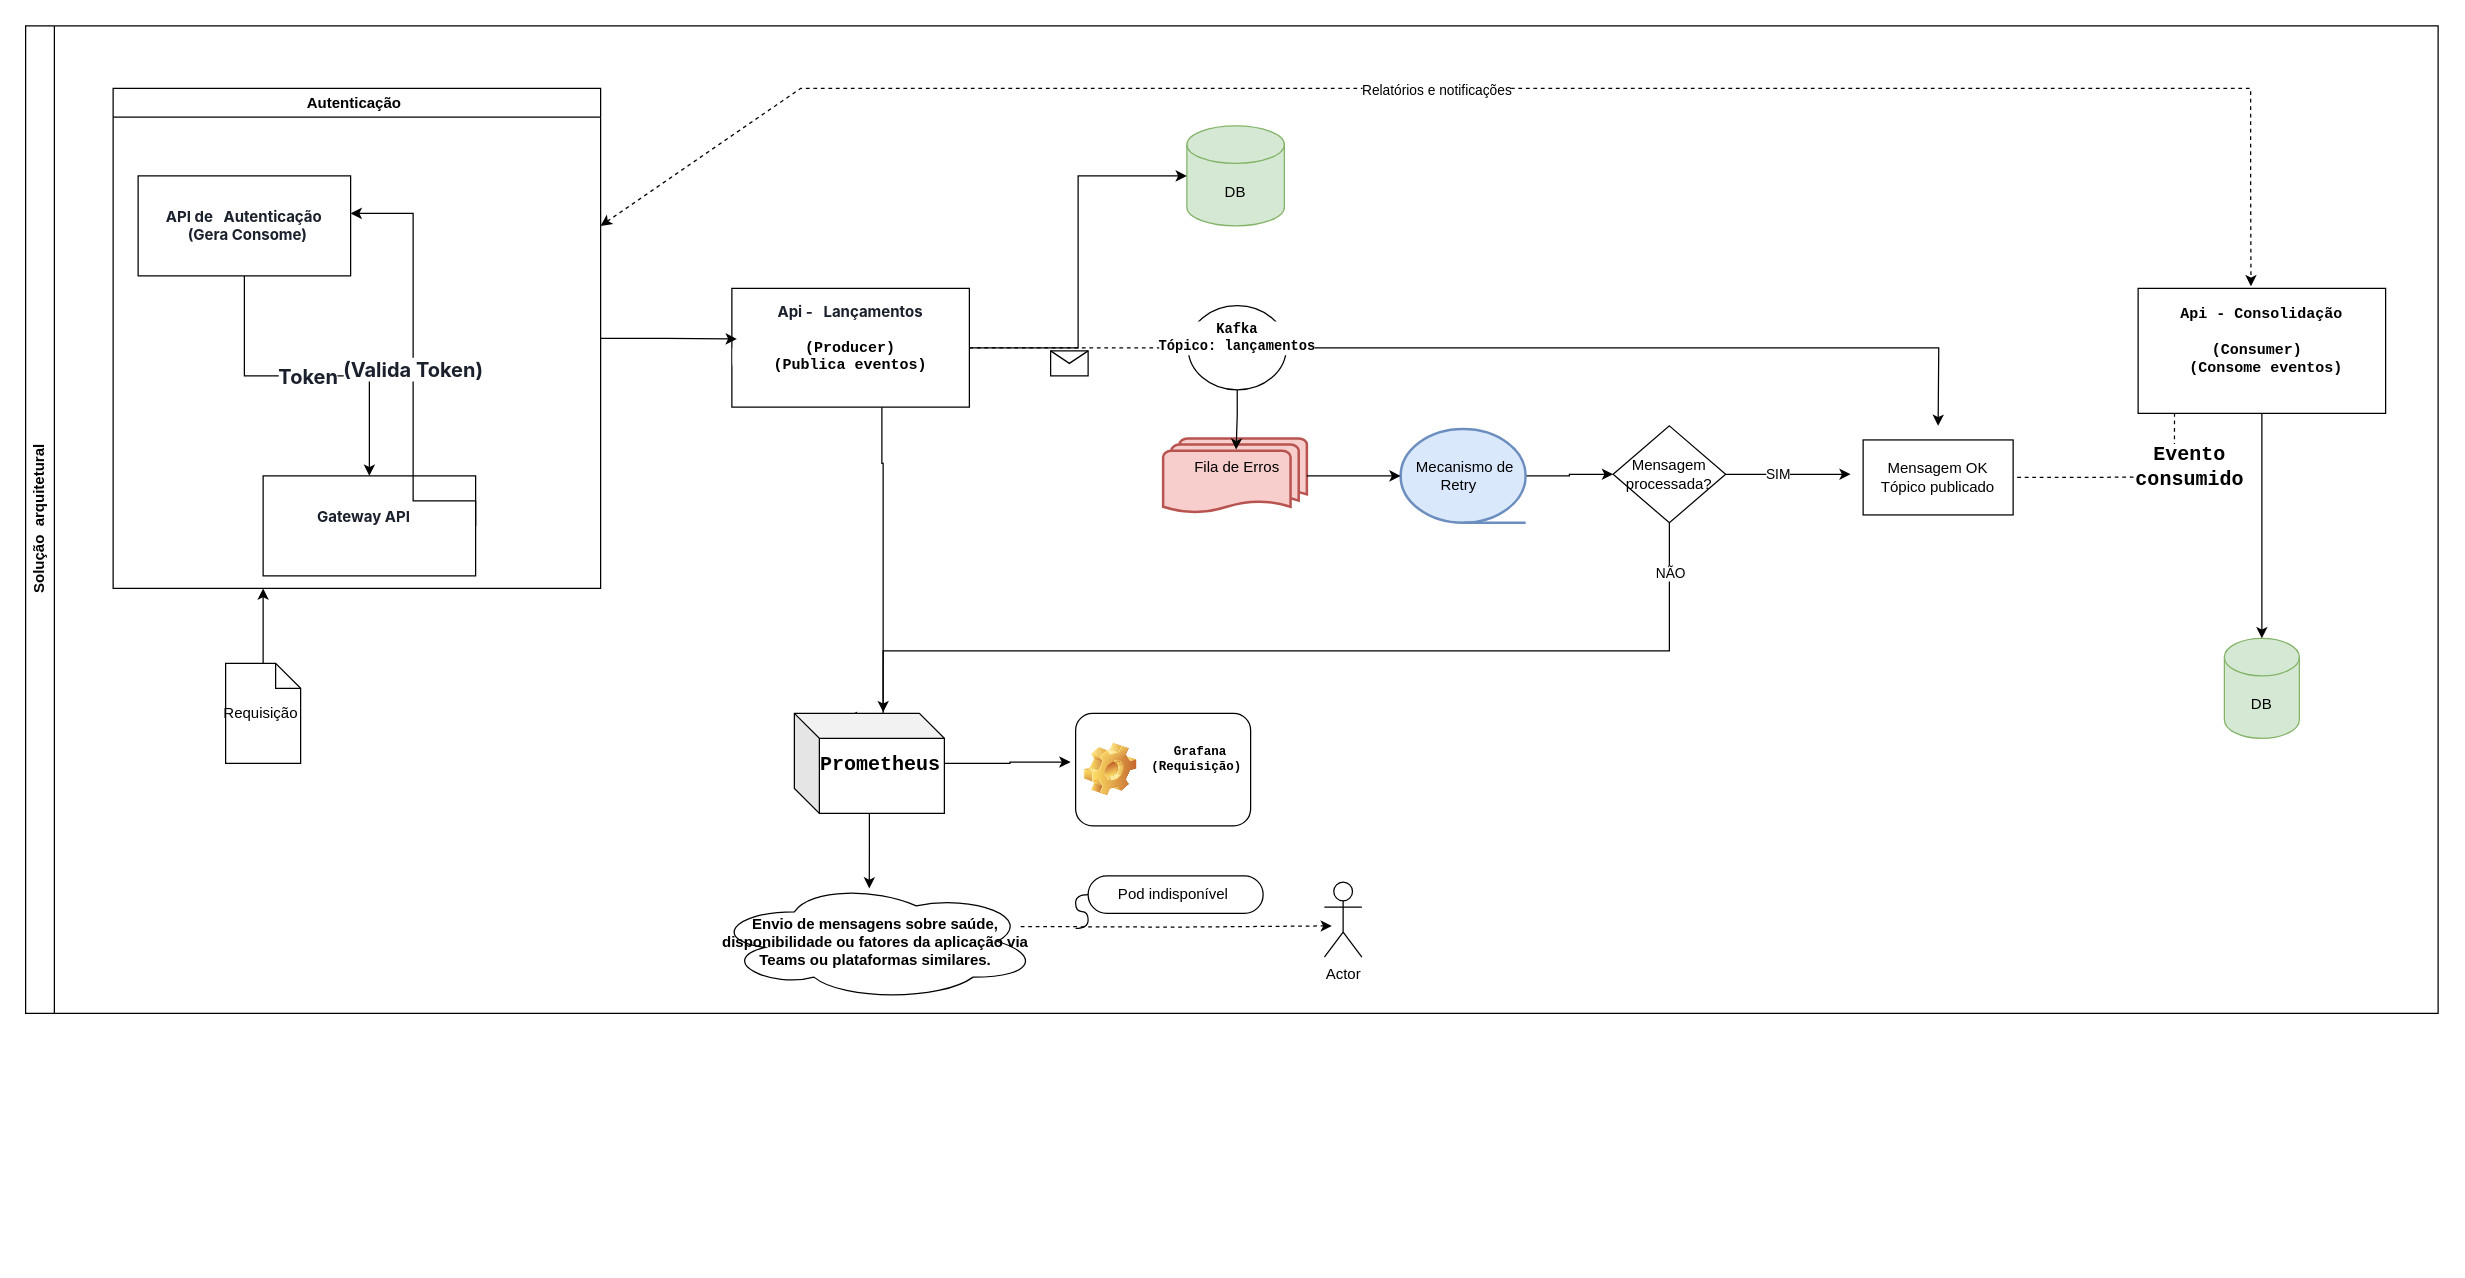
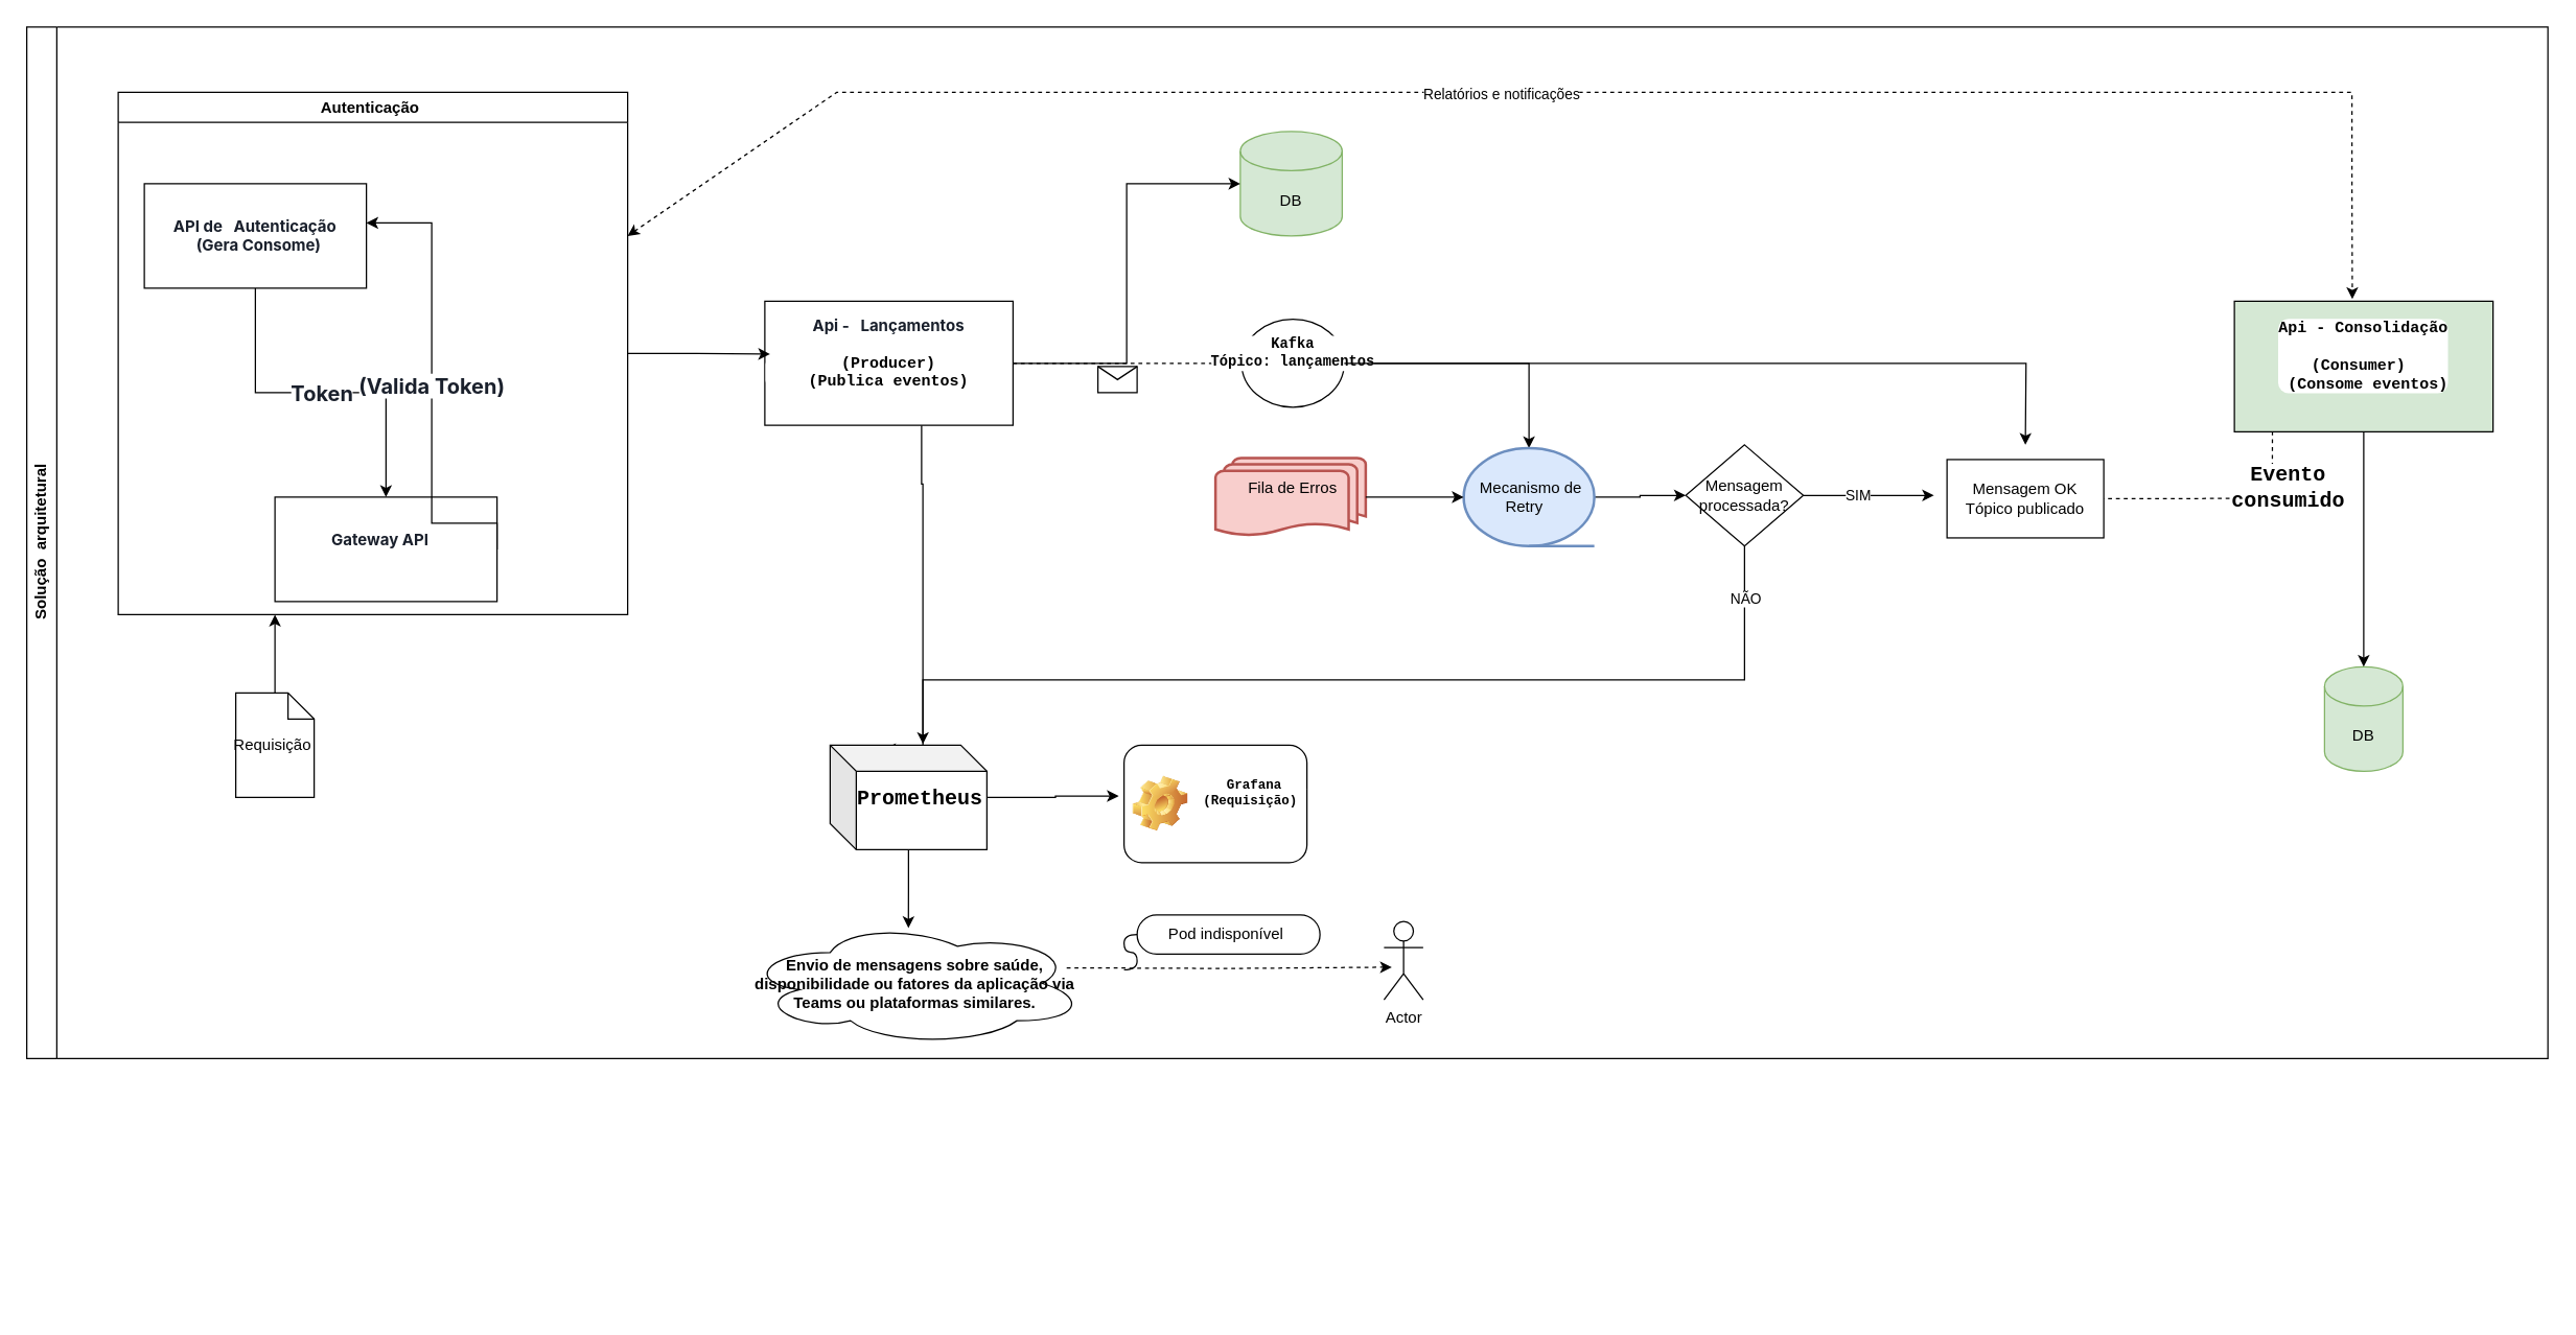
- <mxCell id="28" value="&lt;div style=&quot;font-size: 12px;&quot;&gt;&lt;pre class=&quot;m-0 mb-4 rounded-lg relative&quot; style=&quot;--tw-border-spacing-x: 0; --tw-border-spacing-y: 0; --tw-translate-x: 0; --tw-translate-y: 0; --tw-rotate: 0; --tw-skew-x: 0; --tw-skew-y: 0; --tw-scale-x: 1; --tw-scale-y: 1; --tw-pan-x: ; --tw-pan-y: ; --tw-pinch-zoom: ; --tw-scroll-snap-strictness: proximity; --tw-gradient-from-position: ; --tw-gradient-via-position: ; --tw-gradient-to-position: ; --tw-ordinal: ; --tw-slashed-zero: ; --tw-numeric-figure: ; --tw-numeric-spacing: ; --tw-numeric-fraction: ; --tw-ring-inset: ; --tw-ring-offset-width: 0px; --tw-ring-offset-color: #fff; --tw-ring-color: rgb(59 130 246 / .5); --tw-ring-offset-shadow: 0 0 #0000; --tw-ring-shadow: 0 0 #0000; --tw-shadow: 0 0 #0000; --tw-shadow-colored: 0 0 #0000; --tw-blur: ; --tw-brightness: ; --tw-contrast: ; --tw-grayscale: ; --tw-hue-rotate: ; --tw-invert: ; --tw-saturate: ; --tw-sepia: ; --tw-drop-shadow: ; --tw-backdrop-blur: ; --tw-backdrop-brightness: ; --tw-backdrop-contrast: ; --tw-backdrop-grayscale: ; --tw-backdrop-hue-rotate: ; --tw-backdrop-invert: ; --tw-backdrop-opacity: ; --tw-backdrop-saturate: ; --tw-backdrop-sepia: ; --tw-contain-size: ; --tw-contain-layout: ; --tw-contain-paint: ; --tw-contain-style: ; box-sizing: border-box; border-width: 0px; border-style: solid; border-color: var(--chakra-colors-chakra-border-color); overflow-wrap: break-word; font-family: ui-monospace, SFMono-Regular, Menlo, Monaco, Consolas, &amp;quot;Liberation Mono&amp;quot;, &amp;quot;Courier New&amp;quot;, monospace; font-size: 12px; margin-top: 0px; margin-bottom: 1rem; border-radius: 0.5rem; position: relative; background-color: rgb(255, 255, 255);&quot;&gt;&lt;div style=&quot;font-size: 12px;&quot;&gt;&lt;span style=&quot;font-size: 12px; white-space: normal;&quot;&gt;Api - Consolidação&lt;/span&gt;&lt;/div&gt;&lt;code class=&quot;whitespace-pre-wrap&quot; style=&quot;--tw-border-spacing-x: 0; --tw-border-spacing-y: 0; --tw-translate-x: 0; --tw-translate-y: 0; --tw-rotate: 0; --tw-skew-x: 0; --tw-skew-y: 0; --tw-scale-x: 1; --tw-scale-y: 1; --tw-pan-x: ; --tw-pan-y: ; --tw-pinch-zoom: ; --tw-scroll-snap-strictness: proximity; --tw-gradient-from-position: ; --tw-gradient-via-position: ; --tw-gradient-to-position: ; --tw-ordinal: ; --tw-slashed-zero: ; --tw-numeric-figure: ; --tw-numeric-spacing: ; --tw-numeric-fraction: ; --tw-ring-inset: ; --tw-ring-offset-width: 0px; --tw-ring-offset-color: #fff; --tw-ring-color: rgb(59 130 246 / .5); --tw-ring-offset-shadow: 0 0 #0000; --tw-ring-shadow: 0 0 #0000; --tw-shadow: 0 0 #0000; --tw-shadow-colored: 0 0 #0000; --tw-blur: ; --tw-brightness: ; --tw-contrast: ; --tw-grayscale: ; --tw-hue-rotate: ; --tw-invert: ; --tw-saturate: ; --tw-sepia: ; --tw-drop-shadow: ; --tw-backdrop-blur: ; --tw-backdrop-brightness: ; --tw-backdrop-contrast: ; --tw-backdrop-grayscale: ; --tw-backdrop-hue-rotate: ; --tw-backdrop-invert: ; --tw-backdrop-opacity: ; --tw-backdrop-saturate: ; --tw-backdrop-sepia: ; --tw-contain-size: ; --tw-contain-layout: ; --tw-contain-paint: ; --tw-contain-style: ; box-sizing: border-box; border-width: 0px; border-style: solid; border-color: var(--chakra-colors-chakra-border-color); overflow-wrap: break-word; font-family: ui-monospace, SFMono-Regular, Menlo, Monaco, Consolas, &amp;quot;Liberation Mono&amp;quot;, &amp;quot;Courier New&amp;quot;, monospace; font-size: 12px; text-wrap-mode: wrap;&quot;&gt;&lt;div style=&quot;font-size: 12px;&quot;&gt;&lt;br style=&quot;font-size: 12px;&quot;&gt;&lt;/div&gt;&lt;div style=&quot;font-size: 12px;&quot;&gt;&lt;span style=&quot;font-size: 12px; white-space-collapse: collapse;&quot;&gt;(Consumer)&amp;nbsp;&lt;/span&gt;&lt;/div&gt;&lt;div style=&quot;font-size: 12px;&quot;&gt;&lt;span style=&quot;font-size: 12px; white-space-collapse: collapse;&quot;&gt;&amp;nbsp;(Consome eventos)&lt;/span&gt;&lt;/div&gt;&lt;/code&gt;&lt;/pre&gt;&lt;/div&gt;" style="rounded=0;whiteSpace=wrap;html=1;align=center;verticalAlign=middle;fontStyle=1;fontSize=12;" vertex="1" parent="3"><mxGeometry x="1690" y="210" width="198" height="100" as="geometry" /></mxCell>
+ <mxCell id="28" value="&lt;div style=&quot;font-size: 12px;&quot;&gt;&lt;pre class=&quot;m-0 mb-4 rounded-lg relative&quot; style=&quot;--tw-border-spacing-x: 0; --tw-border-spacing-y: 0; --tw-translate-x: 0; --tw-translate-y: 0; --tw-rotate: 0; --tw-skew-x: 0; --tw-skew-y: 0; --tw-scale-x: 1; --tw-scale-y: 1; --tw-pan-x: ; --tw-pan-y: ; --tw-pinch-zoom: ; --tw-scroll-snap-strictness: proximity; --tw-gradient-from-position: ; --tw-gradient-via-position: ; --tw-gradient-to-position: ; --tw-ordinal: ; --tw-slashed-zero: ; --tw-numeric-figure: ; --tw-numeric-spacing: ; --tw-numeric-fraction: ; --tw-ring-inset: ; --tw-ring-offset-width: 0px; --tw-ring-offset-color: #fff; --tw-ring-color: rgb(59 130 246 / .5); --tw-ring-offset-shadow: 0 0 #0000; --tw-ring-shadow: 0 0 #0000; --tw-shadow: 0 0 #0000; --tw-shadow-colored: 0 0 #0000; --tw-blur: ; --tw-brightness: ; --tw-contrast: ; --tw-grayscale: ; --tw-hue-rotate: ; --tw-invert: ; --tw-saturate: ; --tw-sepia: ; --tw-drop-shadow: ; --tw-backdrop-blur: ; --tw-backdrop-brightness: ; --tw-backdrop-contrast: ; --tw-backdrop-grayscale: ; --tw-backdrop-hue-rotate: ; --tw-backdrop-invert: ; --tw-backdrop-opacity: ; --tw-backdrop-saturate: ; --tw-backdrop-sepia: ; --tw-contain-size: ; --tw-contain-layout: ; --tw-contain-paint: ; --tw-contain-style: ; box-sizing: border-box; border-width: 0px; border-style: solid; border-color: var(--chakra-colors-chakra-border-color); overflow-wrap: break-word; font-family: ui-monospace, SFMono-Regular, Menlo, Monaco, Consolas, &amp;quot;Liberation Mono&amp;quot;, &amp;quot;Courier New&amp;quot;, monospace; font-size: 12px; margin-top: 0px; margin-bottom: 1rem; border-radius: 0.5rem; position: relative; background-color: rgb(255, 255, 255);&quot;&gt;&lt;div style=&quot;font-size: 12px;&quot;&gt;&lt;span style=&quot;font-size: 12px; white-space: normal;&quot;&gt;Api - Consolidação&lt;/span&gt;&lt;/div&gt;&lt;code class=&quot;whitespace-pre-wrap&quot; style=&quot;--tw-border-spacing-x: 0; --tw-border-spacing-y: 0; --tw-translate-x: 0; --tw-translate-y: 0; --tw-rotate: 0; --tw-skew-x: 0; --tw-skew-y: 0; --tw-scale-x: 1; --tw-scale-y: 1; --tw-pan-x: ; --tw-pan-y: ; --tw-pinch-zoom: ; --tw-scroll-snap-strictness: proximity; --tw-gradient-from-position: ; --tw-gradient-via-position: ; --tw-gradient-to-position: ; --tw-ordinal: ; --tw-slashed-zero: ; --tw-numeric-figure: ; --tw-numeric-spacing: ; --tw-numeric-fraction: ; --tw-ring-inset: ; --tw-ring-offset-width: 0px; --tw-ring-offset-color: #fff; --tw-ring-color: rgb(59 130 246 / .5); --tw-ring-offset-shadow: 0 0 #0000; --tw-ring-shadow: 0 0 #0000; --tw-shadow: 0 0 #0000; --tw-shadow-colored: 0 0 #0000; --tw-blur: ; --tw-brightness: ; --tw-contrast: ; --tw-grayscale: ; --tw-hue-rotate: ; --tw-invert: ; --tw-saturate: ; --tw-sepia: ; --tw-drop-shadow: ; --tw-backdrop-blur: ; --tw-backdrop-brightness: ; --tw-backdrop-contrast: ; --tw-backdrop-grayscale: ; --tw-backdrop-hue-rotate: ; --tw-backdrop-invert: ; --tw-backdrop-opacity: ; --tw-backdrop-saturate: ; --tw-backdrop-sepia: ; --tw-contain-size: ; --tw-contain-layout: ; --tw-contain-paint: ; --tw-contain-style: ; box-sizing: border-box; border-width: 0px; border-style: solid; border-color: var(--chakra-colors-chakra-border-color); overflow-wrap: break-word; font-family: ui-monospace, SFMono-Regular, Menlo, Monaco, Consolas, &amp;quot;Liberation Mono&amp;quot;, &amp;quot;Courier New&amp;quot;, monospace; font-size: 12px; text-wrap-mode: wrap;&quot;&gt;&lt;div style=&quot;font-size: 12px;&quot;&gt;&lt;br style=&quot;font-size: 12px;&quot;&gt;&lt;/div&gt;&lt;div style=&quot;font-size: 12px;&quot;&gt;&lt;span style=&quot;font-size: 12px; white-space-collapse: collapse;&quot;&gt;(Consumer)&amp;nbsp;&lt;/span&gt;&lt;/div&gt;&lt;div style=&quot;font-size: 12px;&quot;&gt;&lt;span style=&quot;font-size: 12px; white-space-collapse: collapse;&quot;&gt;&amp;nbsp;(Consome eventos)&lt;/span&gt;&lt;/div&gt;&lt;/code&gt;&lt;/pre&gt;&lt;/div&gt;" style="rounded=0;whiteSpace=wrap;html=1;align=center;verticalAlign=middle;fontStyle=1;fontSize=12;fillColor=#d5e8d4;" vertex="1" parent="3"><mxGeometry x="1690" y="210" width="198" height="100" as="geometry" /></mxCell>
- <mxCell id="37" style="edgeStyle=orthogonalEdgeStyle;rounded=0;orthogonalLoop=1;jettySize=auto;html=1;entryX=0.508;entryY=0.15;entryDx=0;entryDy=0;entryPerimeter=0;" edge="1" parent="3" source="16" target="35"><mxGeometry relative="1" as="geometry" /></mxCell>
+ <mxCell id="37" style="edgeStyle=orthogonalEdgeStyle;rounded=0;orthogonalLoop=1;jettySize=auto;html=1;" edge="1" parent="3" source="16" target="39"><mxGeometry relative="1" as="geometry" /></mxCell>
